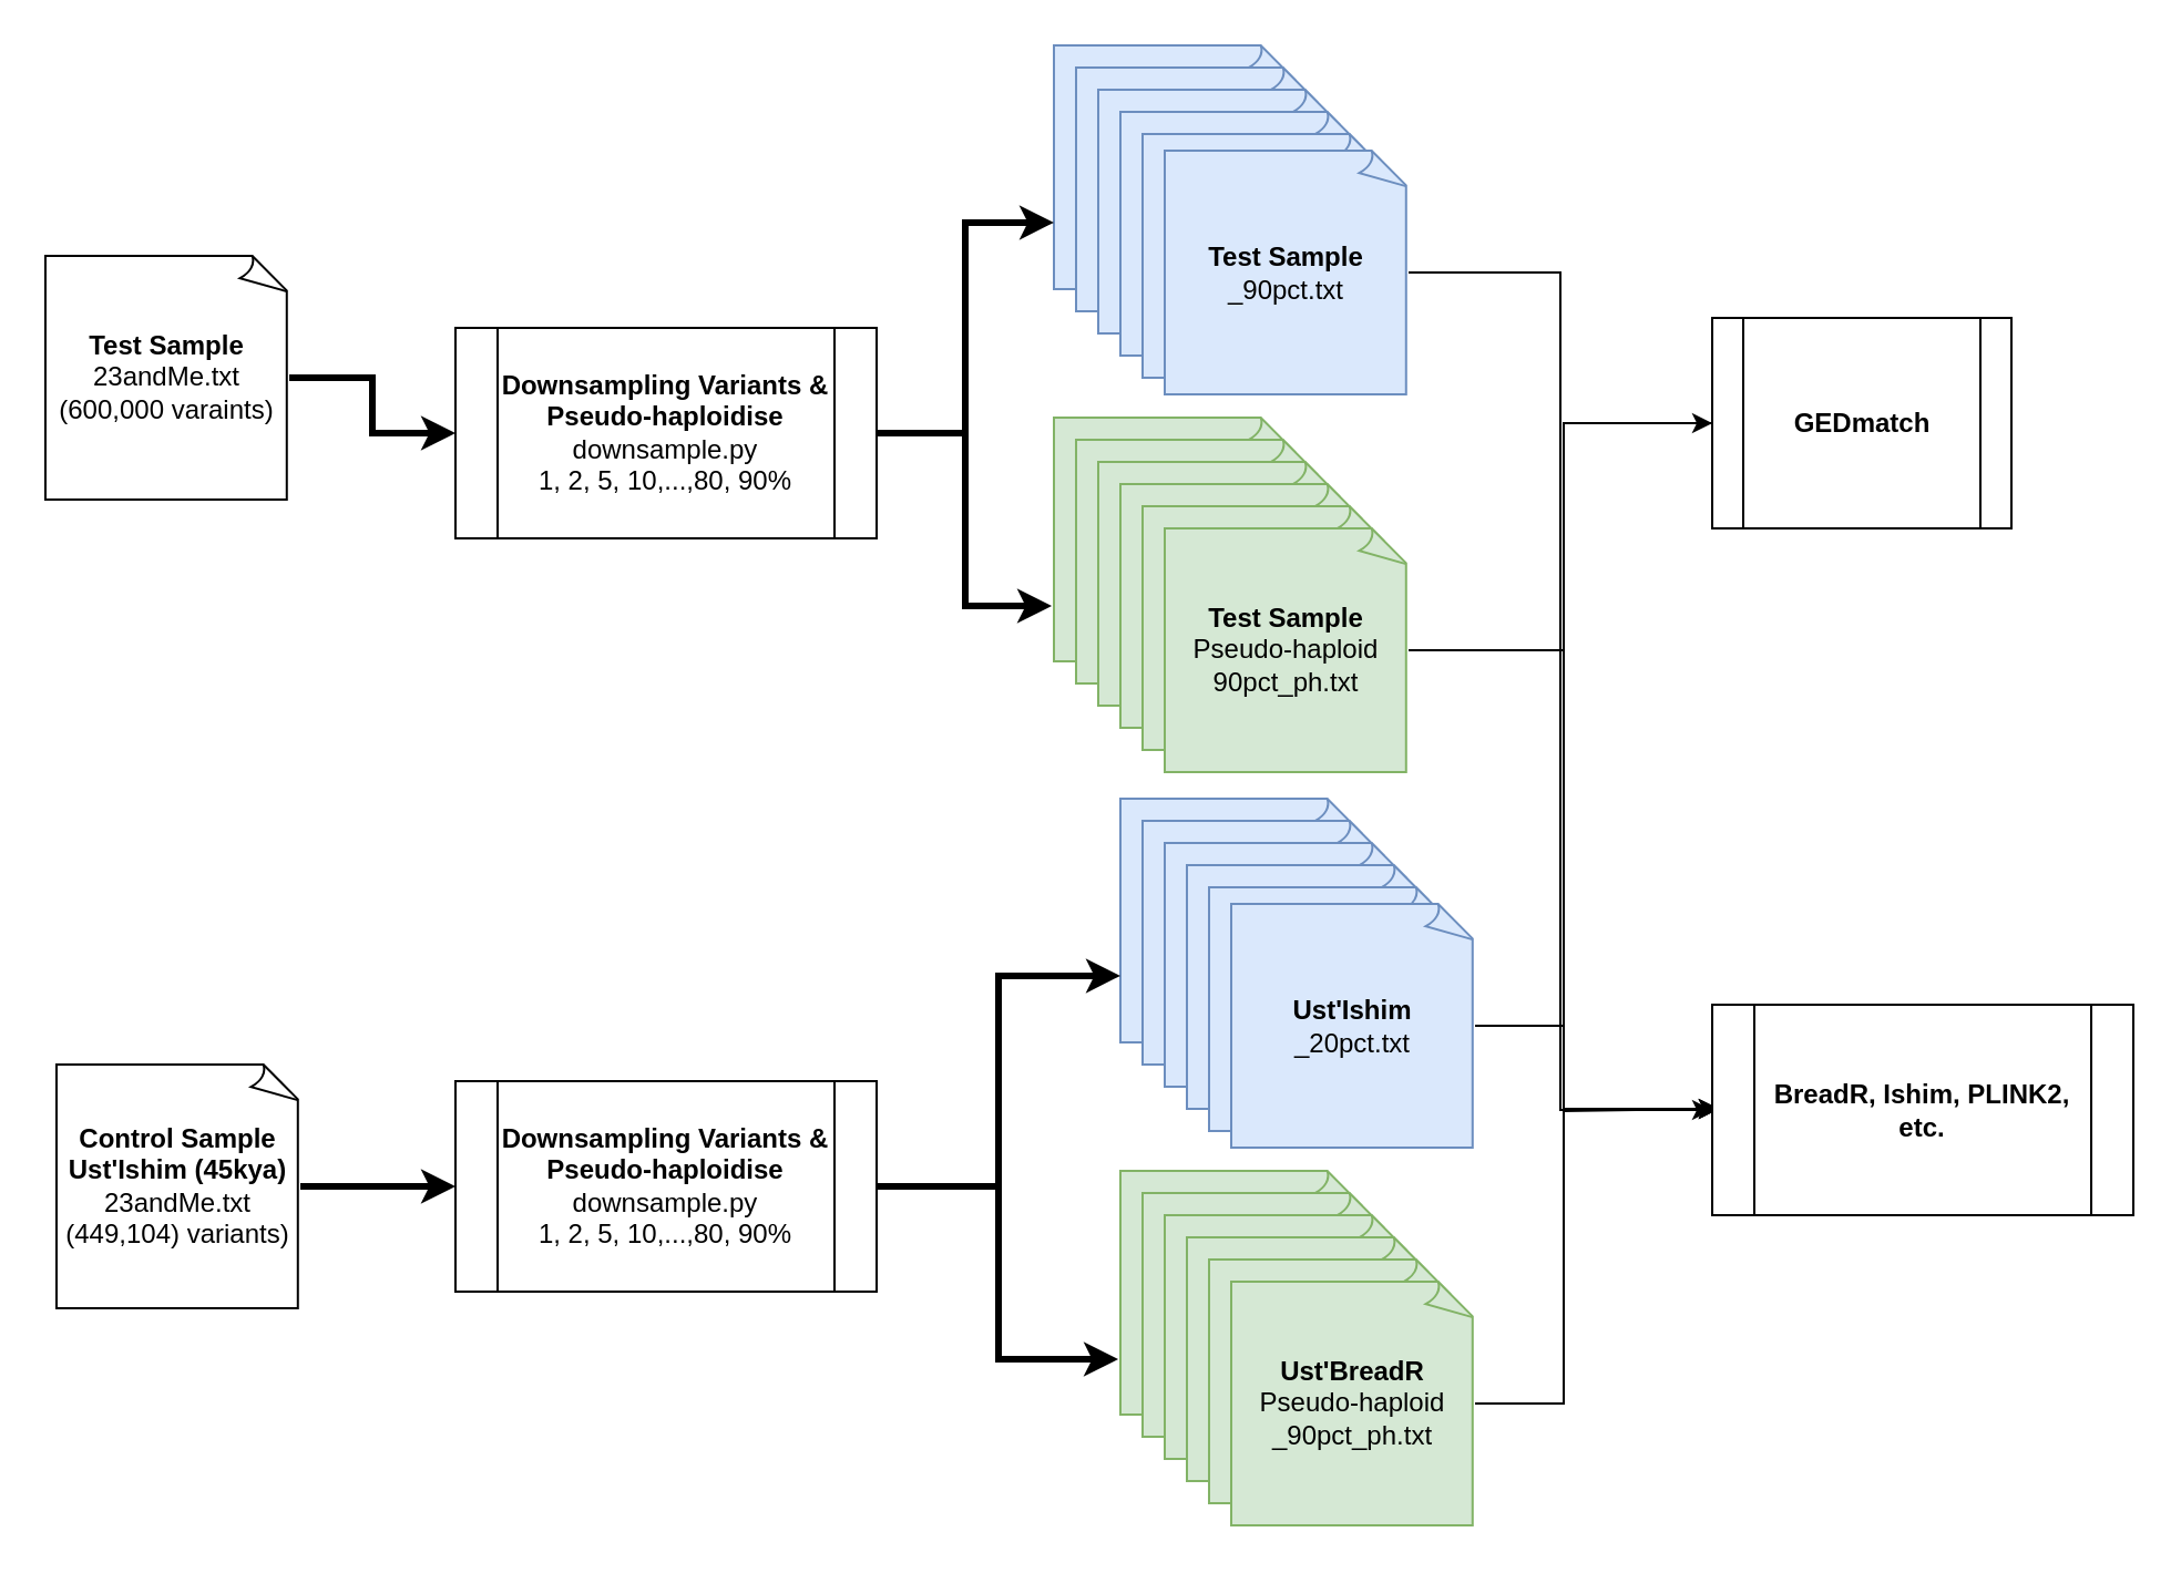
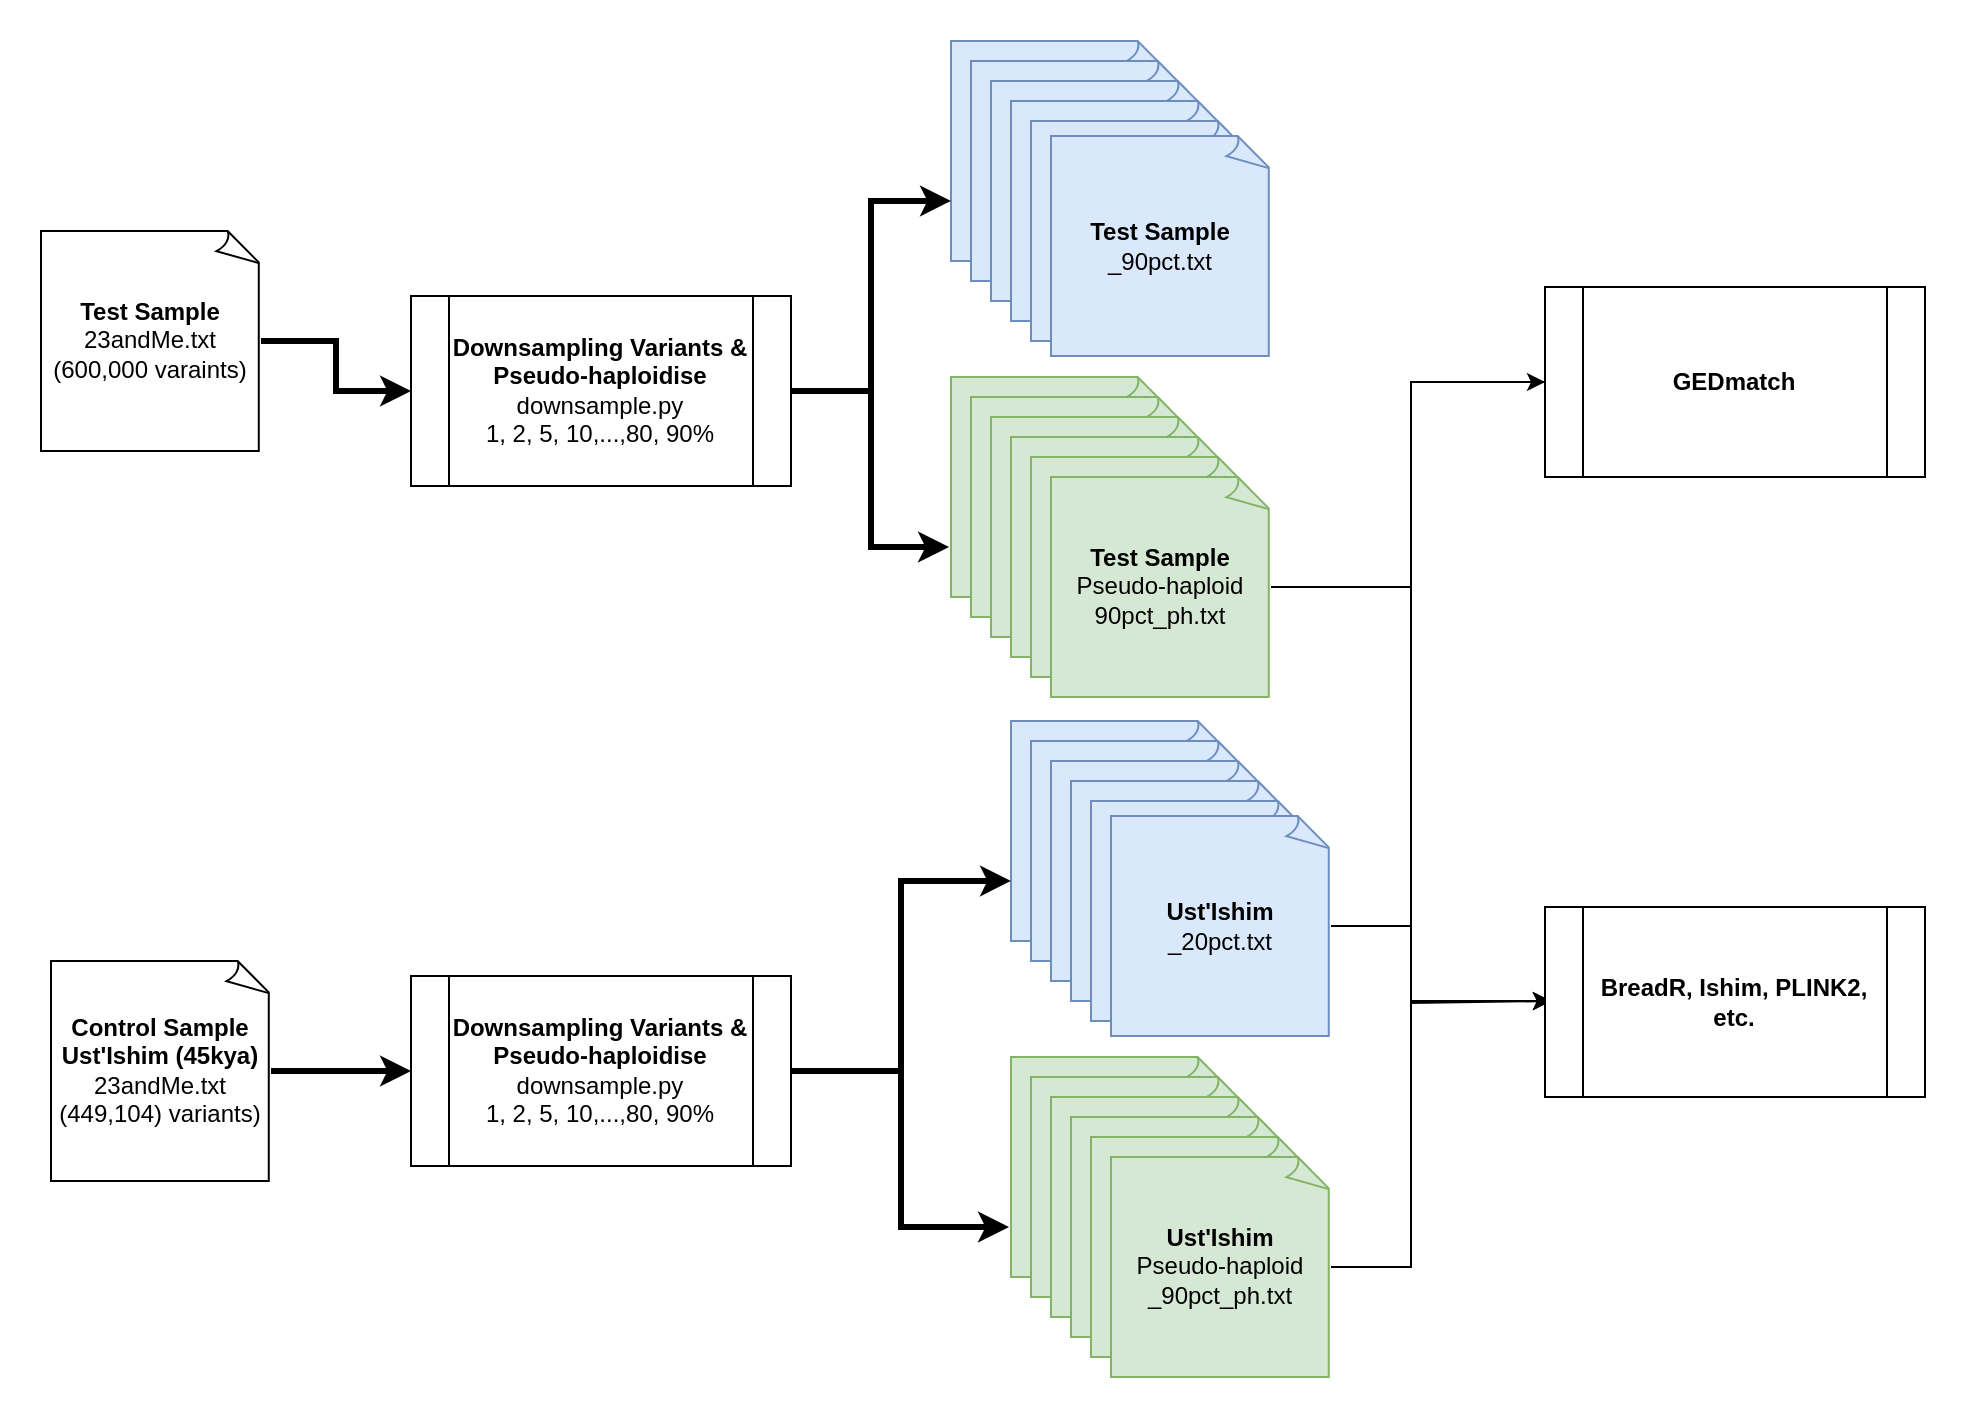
- <mxCell id="17" style="edgeStyle=orthogonalEdgeStyle;rounded=0;orthogonalLoop=1;jettySize=auto;html=1;exitX=1;exitY=0.5;exitDx=0;exitDy=0;exitPerimeter=0;entryX=0;entryY=0.5;entryDx=0;entryDy=0;" edge="1" parent="1" source="18" target="42"><mxGeometry relative="1" as="geometry" /></mxCell>
- <mxCell id="43" value="&lt;b&gt;GEDmatch&lt;/b&gt;" style="shape=process;whiteSpace=wrap;html=1;backgroundOutline=1;" vertex="1" parent="1"><mxGeometry x="772" y="143" width="135" height="95" as="geometry" /></mxCell>
+ <mxCell id="43" value="&lt;b&gt;GEDmatch&lt;/b&gt;" style="shape=process;whiteSpace=wrap;html=1;backgroundOutline=1;" vertex="1" parent="1"><mxGeometry x="772" y="143" width="190" height="95" as="geometry" /></mxCell>
- <mxCell id="39" value="&lt;b&gt;Ust'BreadR&lt;/b&gt;&lt;div&gt;Pseudo-haploid&lt;br&gt;&lt;div&gt;&lt;span style=&quot;background-color: transparent; color: light-dark(rgb(0, 0, 0), rgb(255, 255, 255));&quot;&gt;_90pct_ph.txt&lt;/span&gt;&lt;/div&gt;&lt;/div&gt;" style="whiteSpace=wrap;html=1;shape=mxgraph.basic.document;fillColor=#d5e8d4;strokeColor=#82b366;" vertex="1" parent="1"><mxGeometry x="555" y="578" width="110" height="110" as="geometry" /></mxCell>
+ <mxCell id="39" value="&lt;b&gt;Ust'Ishim&lt;/b&gt;&lt;div&gt;Pseudo-haploid&lt;br&gt;&lt;div&gt;&lt;span style=&quot;background-color: transparent; color: light-dark(rgb(0, 0, 0), rgb(255, 255, 255));&quot;&gt;_90pct_ph.txt&lt;/span&gt;&lt;/div&gt;&lt;/div&gt;" style="whiteSpace=wrap;html=1;shape=mxgraph.basic.document;fillColor=#d5e8d4;strokeColor=#82b366;" vertex="1" parent="1"><mxGeometry x="555" y="578" width="110" height="110" as="geometry" /></mxCell>
